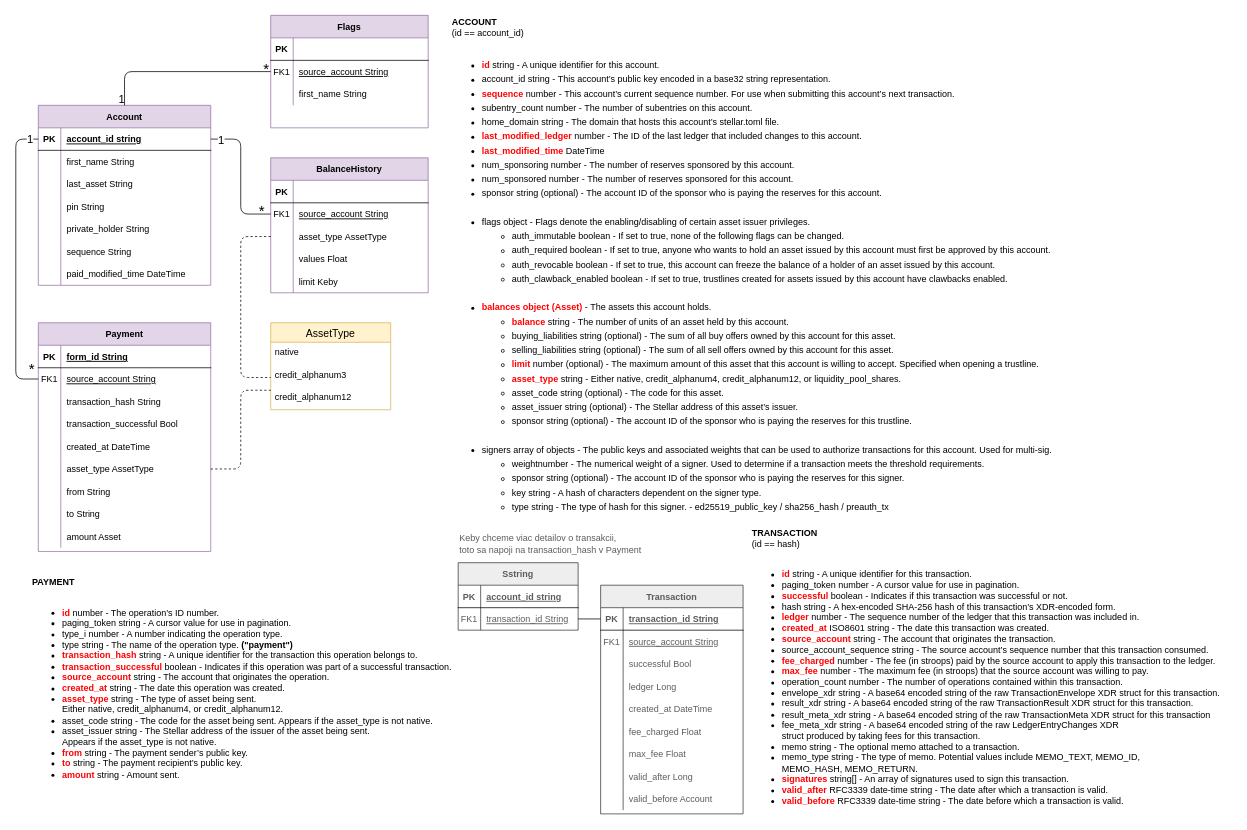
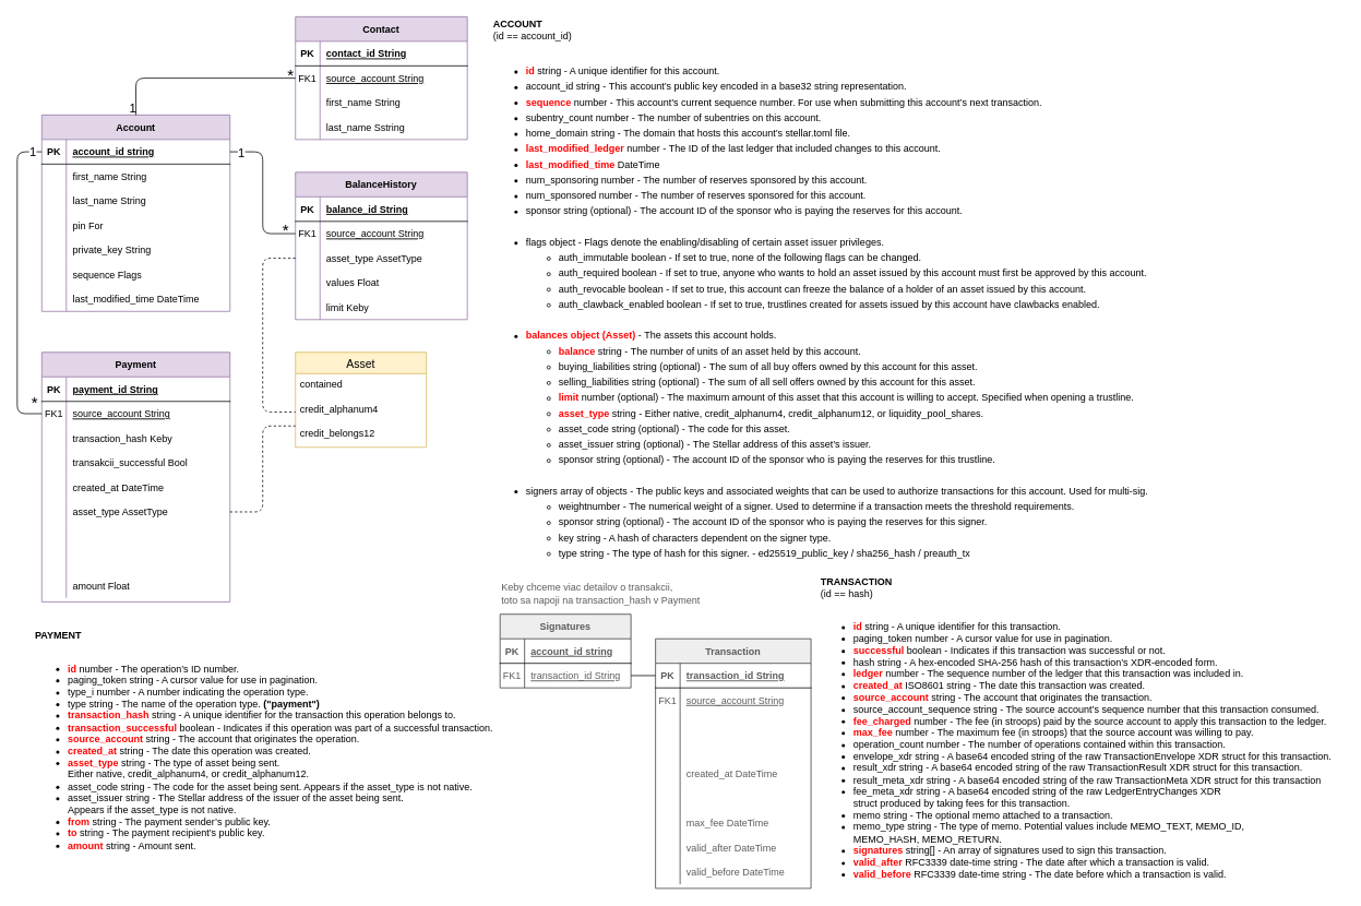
- <mxCell id="30" value="Flags" style="shape=table;startSize=30;container=1;collapsible=1;childLayout=tableLayout;fixedRows=1;rowLines=0;fontStyle=1;align=center;resizeLast=1;rounded=0;fillColor=#e1d5e7;strokeColor=#9673a6;" parent="1" vertex="1"><mxGeometry x="360" y="20" width="210" height="150" as="geometry" /></mxCell>
+ <mxCell id="30" value="Contact" style="shape=table;startSize=30;container=1;collapsible=1;childLayout=tableLayout;fixedRows=1;rowLines=0;fontStyle=1;align=center;resizeLast=1;rounded=0;fillColor=#e1d5e7;strokeColor=#9673a6;" parent="1" vertex="1"><mxGeometry x="360" y="20" width="210" height="150" as="geometry" /></mxCell>
+ <mxCell id="33" value="contact_id String" style="shape=partialRectangle;overflow=hidden;connectable=0;fillColor=none;top=0;left=0;bottom=0;right=0;align=left;spacingLeft=6;fontStyle=5;rounded=0;" parent="31" vertex="1"><mxGeometry x="30" width="180" height="30" as="geometry"><mxRectangle width="180" height="30" as="alternateBounds" /></mxGeometry></mxCell>
+ <mxCell id="42" value="last_name Sstring" style="shape=partialRectangle;overflow=hidden;connectable=0;fillColor=none;top=0;left=0;bottom=0;right=0;align=left;spacingLeft=6;rounded=0;" parent="40" vertex="1"><mxGeometry x="30" width="180" height="30" as="geometry"><mxRectangle width="180" height="30" as="alternateBounds" /></mxGeometry></mxCell>
- <mxCell id="68" value="last_asset String" style="shape=partialRectangle;overflow=hidden;connectable=0;fillColor=none;top=0;left=0;bottom=0;right=0;align=left;spacingLeft=6;rounded=0;" parent="66" vertex="1"><mxGeometry x="30" width="200" height="30" as="geometry"><mxRectangle width="200" height="30" as="alternateBounds" /></mxGeometry></mxCell>
+ <mxCell id="68" value="last_name String" style="shape=partialRectangle;overflow=hidden;connectable=0;fillColor=none;top=0;left=0;bottom=0;right=0;align=left;spacingLeft=6;rounded=0;" parent="66" vertex="1"><mxGeometry x="30" width="200" height="30" as="geometry"><mxRectangle width="200" height="30" as="alternateBounds" /></mxGeometry></mxCell>
+ <mxCell id="46" value="balance_id String" style="shape=partialRectangle;overflow=hidden;connectable=0;fillColor=none;top=0;left=0;bottom=0;right=0;align=left;spacingLeft=6;fontStyle=5;rounded=0;" parent="44" vertex="1"><mxGeometry x="30" width="180" height="30" as="geometry"><mxRectangle width="180" height="30" as="alternateBounds" /></mxGeometry></mxCell>
- <mxCell id="71" value="pin String" style="shape=partialRectangle;overflow=hidden;connectable=0;fillColor=none;top=0;left=0;bottom=0;right=0;align=left;spacingLeft=6;rounded=0;strokeColor=#000000;fontColor=#000000;" parent="69" vertex="1"><mxGeometry x="30" width="200" height="30" as="geometry"><mxRectangle width="200" height="30" as="alternateBounds" /></mxGeometry></mxCell>
+ <mxCell id="71" value="pin For" style="shape=partialRectangle;overflow=hidden;connectable=0;fillColor=none;top=0;left=0;bottom=0;right=0;align=left;spacingLeft=6;rounded=0;strokeColor=#000000;fontColor=#000000;" parent="69" vertex="1"><mxGeometry x="30" width="200" height="30" as="geometry"><mxRectangle width="200" height="30" as="alternateBounds" /></mxGeometry></mxCell>
- <mxCell id="74" value="private_holder String" style="shape=partialRectangle;overflow=hidden;connectable=0;fillColor=none;top=0;left=0;bottom=0;right=0;align=left;spacingLeft=6;rounded=0;strokeColor=#000000;fontColor=#000000;" vertex="1" parent="72"><mxGeometry x="30" width="200" height="30" as="geometry"><mxRectangle width="200" height="30" as="alternateBounds" /></mxGeometry></mxCell>
+ <mxCell id="74" value="private_key String" style="shape=partialRectangle;overflow=hidden;connectable=0;fillColor=none;top=0;left=0;bottom=0;right=0;align=left;spacingLeft=6;rounded=0;strokeColor=#000000;fontColor=#000000;" vertex="1" parent="72"><mxGeometry x="30" width="200" height="30" as="geometry"><mxRectangle width="200" height="30" as="alternateBounds" /></mxGeometry></mxCell>
- <mxCell id="77" value="sequence String" style="shape=partialRectangle;overflow=hidden;connectable=0;fillColor=none;top=0;left=0;bottom=0;right=0;align=left;spacingLeft=6;rounded=0;fontStyle=0" parent="75" vertex="1"><mxGeometry x="30" width="200" height="30" as="geometry"><mxRectangle width="200" height="30" as="alternateBounds" /></mxGeometry></mxCell>
+ <mxCell id="77" value="sequence Flags" style="shape=partialRectangle;overflow=hidden;connectable=0;fillColor=none;top=0;left=0;bottom=0;right=0;align=left;spacingLeft=6;rounded=0;fontStyle=0" parent="75" vertex="1"><mxGeometry x="30" width="200" height="30" as="geometry"><mxRectangle width="200" height="30" as="alternateBounds" /></mxGeometry></mxCell>
- <mxCell id="80" value="paid_modified_time DateTime" style="shape=partialRectangle;overflow=hidden;connectable=0;fillColor=none;top=0;left=0;bottom=0;right=0;align=left;spacingLeft=6;rounded=0;" parent="78" vertex="1"><mxGeometry x="30" width="200" height="30" as="geometry"><mxRectangle width="200" height="30" as="alternateBounds" /></mxGeometry></mxCell>
+ <mxCell id="80" value="last_modified_time DateTime" style="shape=partialRectangle;overflow=hidden;connectable=0;fillColor=none;top=0;left=0;bottom=0;right=0;align=left;spacingLeft=6;rounded=0;" parent="78" vertex="1"><mxGeometry x="30" width="200" height="30" as="geometry"><mxRectangle width="200" height="30" as="alternateBounds" /></mxGeometry></mxCell>
- <mxCell id="82" value="AssetType" style="swimlane;fontStyle=0;childLayout=stackLayout;horizontal=1;startSize=26;horizontalStack=0;resizeParent=1;resizeParentMax=0;resizeLast=0;collapsible=1;marginBottom=0;align=center;fontSize=14;fillColor=#fff2cc;strokeColor=#d6b656;" parent="1" vertex="1"><mxGeometry x="360" y="430" width="160" height="116" as="geometry" /></mxCell>
+ <mxCell id="82" value="Asset" style="swimlane;fontStyle=0;childLayout=stackLayout;horizontal=1;startSize=26;horizontalStack=0;resizeParent=1;resizeParentMax=0;resizeLast=0;collapsible=1;marginBottom=0;align=center;fontSize=14;fillColor=#fff2cc;strokeColor=#d6b656;" parent="1" vertex="1"><mxGeometry x="360" y="430" width="160" height="116" as="geometry" /></mxCell>
- <mxCell id="83" value="native" style="text;strokeColor=none;fillColor=none;spacingLeft=4;spacingRight=4;overflow=hidden;rotatable=0;points=[[0,0.5],[1,0.5]];portConstraint=eastwest;fontSize=12;align=left;" parent="82" vertex="1"><mxGeometry y="26" width="160" height="30" as="geometry" /></mxCell>
+ <mxCell id="83" value="contained" style="text;strokeColor=none;fillColor=none;spacingLeft=4;spacingRight=4;overflow=hidden;rotatable=0;points=[[0,0.5],[1,0.5]];portConstraint=eastwest;fontSize=12;align=left;" parent="82" vertex="1"><mxGeometry y="26" width="160" height="30" as="geometry" /></mxCell>
- <mxCell id="104" value="form_id String" style="shape=partialRectangle;overflow=hidden;connectable=0;fillColor=none;top=0;left=0;bottom=0;right=0;align=left;spacingLeft=6;fontStyle=5;rounded=0;" parent="102" vertex="1"><mxGeometry x="30" width="200" height="30" as="geometry"><mxRectangle width="200" height="30" as="alternateBounds" /></mxGeometry></mxCell>
+ <mxCell id="104" value="payment_id String" style="shape=partialRectangle;overflow=hidden;connectable=0;fillColor=none;top=0;left=0;bottom=0;right=0;align=left;spacingLeft=6;fontStyle=5;rounded=0;" parent="102" vertex="1"><mxGeometry x="30" width="200" height="30" as="geometry"><mxRectangle width="200" height="30" as="alternateBounds" /></mxGeometry></mxCell>
- <mxCell id="84" value="credit_alphanum3" style="text;strokeColor=none;fillColor=none;spacingLeft=4;spacingRight=4;overflow=hidden;rotatable=0;points=[[0,0.5],[1,0.5]];portConstraint=eastwest;fontSize=12;align=left;" parent="82" vertex="1"><mxGeometry y="56" width="160" height="30" as="geometry" /></mxCell>
+ <mxCell id="84" value="credit_alphanum4" style="text;strokeColor=none;fillColor=none;spacingLeft=4;spacingRight=4;overflow=hidden;rotatable=0;points=[[0,0.5],[1,0.5]];portConstraint=eastwest;fontSize=12;align=left;" parent="82" vertex="1"><mxGeometry y="56" width="160" height="30" as="geometry" /></mxCell>
- <mxCell id="85" value="credit_alphanum12" style="text;strokeColor=none;fillColor=none;spacingLeft=4;spacingRight=4;overflow=hidden;rotatable=0;points=[[0,0.5],[1,0.5]];portConstraint=eastwest;fontSize=12;align=left;" parent="82" vertex="1"><mxGeometry y="86" width="160" height="30" as="geometry" /></mxCell>
+ <mxCell id="85" value="credit_belongs12" style="text;strokeColor=none;fillColor=none;spacingLeft=4;spacingRight=4;overflow=hidden;rotatable=0;points=[[0,0.5],[1,0.5]];portConstraint=eastwest;fontSize=12;align=left;" parent="82" vertex="1"><mxGeometry y="86" width="160" height="30" as="geometry" /></mxCell>
- <mxCell id="110" value="transaction_hash String" style="shape=partialRectangle;overflow=hidden;connectable=0;fillColor=none;top=0;left=0;bottom=0;right=0;align=left;spacingLeft=6;rounded=0;fontStyle=0;fontColor=#000000;" parent="108" vertex="1"><mxGeometry x="30" width="200" height="30" as="geometry"><mxRectangle width="200" height="30" as="alternateBounds" /></mxGeometry></mxCell>
+ <mxCell id="110" value="transaction_hash Keby" style="shape=partialRectangle;overflow=hidden;connectable=0;fillColor=none;top=0;left=0;bottom=0;right=0;align=left;spacingLeft=6;rounded=0;fontStyle=0;fontColor=#000000;" parent="108" vertex="1"><mxGeometry x="30" width="200" height="30" as="geometry"><mxRectangle width="200" height="30" as="alternateBounds" /></mxGeometry></mxCell>
- <mxCell id="113" value="transaction_successful Bool" style="shape=partialRectangle;overflow=hidden;connectable=0;fillColor=none;top=0;left=0;bottom=0;right=0;align=left;spacingLeft=6;rounded=0;" parent="111" vertex="1"><mxGeometry x="30" width="200" height="30" as="geometry"><mxRectangle width="200" height="30" as="alternateBounds" /></mxGeometry></mxCell>
+ <mxCell id="113" value="transakcii_successful Bool" style="shape=partialRectangle;overflow=hidden;connectable=0;fillColor=none;top=0;left=0;bottom=0;right=0;align=left;spacingLeft=6;rounded=0;" parent="111" vertex="1"><mxGeometry x="30" width="200" height="30" as="geometry"><mxRectangle width="200" height="30" as="alternateBounds" /></mxGeometry></mxCell>
- <mxCell id="122" value="from String" style="shape=partialRectangle;overflow=hidden;connectable=0;fillColor=none;top=0;left=0;bottom=0;right=0;align=left;spacingLeft=6;rounded=0;" parent="120" vertex="1"><mxGeometry x="30" width="200" height="30" as="geometry"><mxRectangle width="200" height="30" as="alternateBounds" /></mxGeometry></mxCell>
- <mxCell id="125" value="to String" style="shape=partialRectangle;overflow=hidden;connectable=0;fillColor=none;top=0;left=0;bottom=0;right=0;align=left;spacingLeft=6;rounded=0;" parent="123" vertex="1"><mxGeometry x="30" width="200" height="30" as="geometry"><mxRectangle width="200" height="30" as="alternateBounds" /></mxGeometry></mxCell>
- <mxCell id="128" value="amount Asset" style="shape=partialRectangle;overflow=hidden;connectable=0;fillColor=none;top=0;left=0;bottom=0;right=0;align=left;spacingLeft=6;rounded=0;" parent="126" vertex="1"><mxGeometry x="30" width="200" height="30" as="geometry"><mxRectangle width="200" height="30" as="alternateBounds" /></mxGeometry></mxCell>
+ <mxCell id="128" value="amount Float" style="shape=partialRectangle;overflow=hidden;connectable=0;fillColor=none;top=0;left=0;bottom=0;right=0;align=left;spacingLeft=6;rounded=0;" parent="126" vertex="1"><mxGeometry x="30" width="200" height="30" as="geometry"><mxRectangle width="200" height="30" as="alternateBounds" /></mxGeometry></mxCell>
- <mxCell id="88" value="Sstring" style="shape=table;startSize=30;container=1;collapsible=1;childLayout=tableLayout;fixedRows=1;rowLines=0;fontStyle=1;align=center;resizeLast=1;rounded=0;fillColor=#eeeeee;strokeColor=#36393d;fontColor=#5C5C5C;" parent="1" vertex="1"><mxGeometry x="610" y="750" width="160" height="90" as="geometry" /></mxCell>
+ <mxCell id="88" value="Signatures" style="shape=table;startSize=30;container=1;collapsible=1;childLayout=tableLayout;fixedRows=1;rowLines=0;fontStyle=1;align=center;resizeLast=1;rounded=0;fillColor=#eeeeee;strokeColor=#36393d;fontColor=#5C5C5C;" parent="1" vertex="1"><mxGeometry x="610" y="750" width="160" height="90" as="geometry" /></mxCell>
- <mxCell id="11" value="successful Bool" style="shape=partialRectangle;overflow=hidden;connectable=0;fillColor=none;top=0;left=0;bottom=0;right=0;align=left;spacingLeft=6;rounded=0;fontColor=#5C5C5C;" parent="9" vertex="1"><mxGeometry x="30" width="160" height="30" as="geometry"><mxRectangle width="160" height="30" as="alternateBounds" /></mxGeometry></mxCell>
- <mxCell id="14" value="ledger Long" style="shape=partialRectangle;overflow=hidden;connectable=0;fillColor=none;top=0;left=0;bottom=0;right=0;align=left;spacingLeft=6;rounded=0;fontColor=#5C5C5C;" parent="12" vertex="1"><mxGeometry x="30" width="160" height="30" as="geometry"><mxRectangle width="160" height="30" as="alternateBounds" /></mxGeometry></mxCell>
- <mxCell id="20" value="fee_charged Float " style="shape=partialRectangle;overflow=hidden;connectable=0;fillColor=none;top=0;left=0;bottom=0;right=0;align=left;spacingLeft=6;rounded=0;fontStyle=0;fontColor=#5C5C5C;" parent="18" vertex="1"><mxGeometry x="30" width="160" height="30" as="geometry"><mxRectangle width="160" height="30" as="alternateBounds" /></mxGeometry></mxCell>
- <mxCell id="23" value="max_fee Float " style="shape=partialRectangle;overflow=hidden;connectable=0;fillColor=none;top=0;left=0;bottom=0;right=0;align=left;spacingLeft=6;rounded=0;fontColor=#5C5C5C;" parent="21" vertex="1"><mxGeometry x="30" width="160" height="30" as="geometry"><mxRectangle width="160" height="30" as="alternateBounds" /></mxGeometry></mxCell>
+ <mxCell id="23" value="max_fee DateTime " style="shape=partialRectangle;overflow=hidden;connectable=0;fillColor=none;top=0;left=0;bottom=0;right=0;align=left;spacingLeft=6;rounded=0;fontColor=#5C5C5C;" parent="21" vertex="1"><mxGeometry x="30" width="160" height="30" as="geometry"><mxRectangle width="160" height="30" as="alternateBounds" /></mxGeometry></mxCell>
- <mxCell id="26" value="valid_after Long" style="shape=partialRectangle;overflow=hidden;connectable=0;fillColor=none;top=0;left=0;bottom=0;right=0;align=left;spacingLeft=6;rounded=0;fontColor=#5C5C5C;" parent="24" vertex="1"><mxGeometry x="30" width="160" height="30" as="geometry"><mxRectangle width="160" height="30" as="alternateBounds" /></mxGeometry></mxCell>
+ <mxCell id="26" value="valid_after DateTime" style="shape=partialRectangle;overflow=hidden;connectable=0;fillColor=none;top=0;left=0;bottom=0;right=0;align=left;spacingLeft=6;rounded=0;fontColor=#5C5C5C;" parent="24" vertex="1"><mxGeometry x="30" width="160" height="30" as="geometry"><mxRectangle width="160" height="30" as="alternateBounds" /></mxGeometry></mxCell>
- <mxCell id="29" value="valid_before Account" style="shape=partialRectangle;overflow=hidden;connectable=0;fillColor=none;top=0;left=0;bottom=0;right=0;align=left;spacingLeft=6;rounded=0;fontColor=#5C5C5C;" parent="27" vertex="1"><mxGeometry x="30" width="160" height="30" as="geometry"><mxRectangle width="160" height="30" as="alternateBounds" /></mxGeometry></mxCell>
+ <mxCell id="29" value="valid_before DateTime" style="shape=partialRectangle;overflow=hidden;connectable=0;fillColor=none;top=0;left=0;bottom=0;right=0;align=left;spacingLeft=6;rounded=0;fontColor=#5C5C5C;" parent="27" vertex="1"><mxGeometry x="30" width="160" height="30" as="geometry"><mxRectangle width="160" height="30" as="alternateBounds" /></mxGeometry></mxCell>
